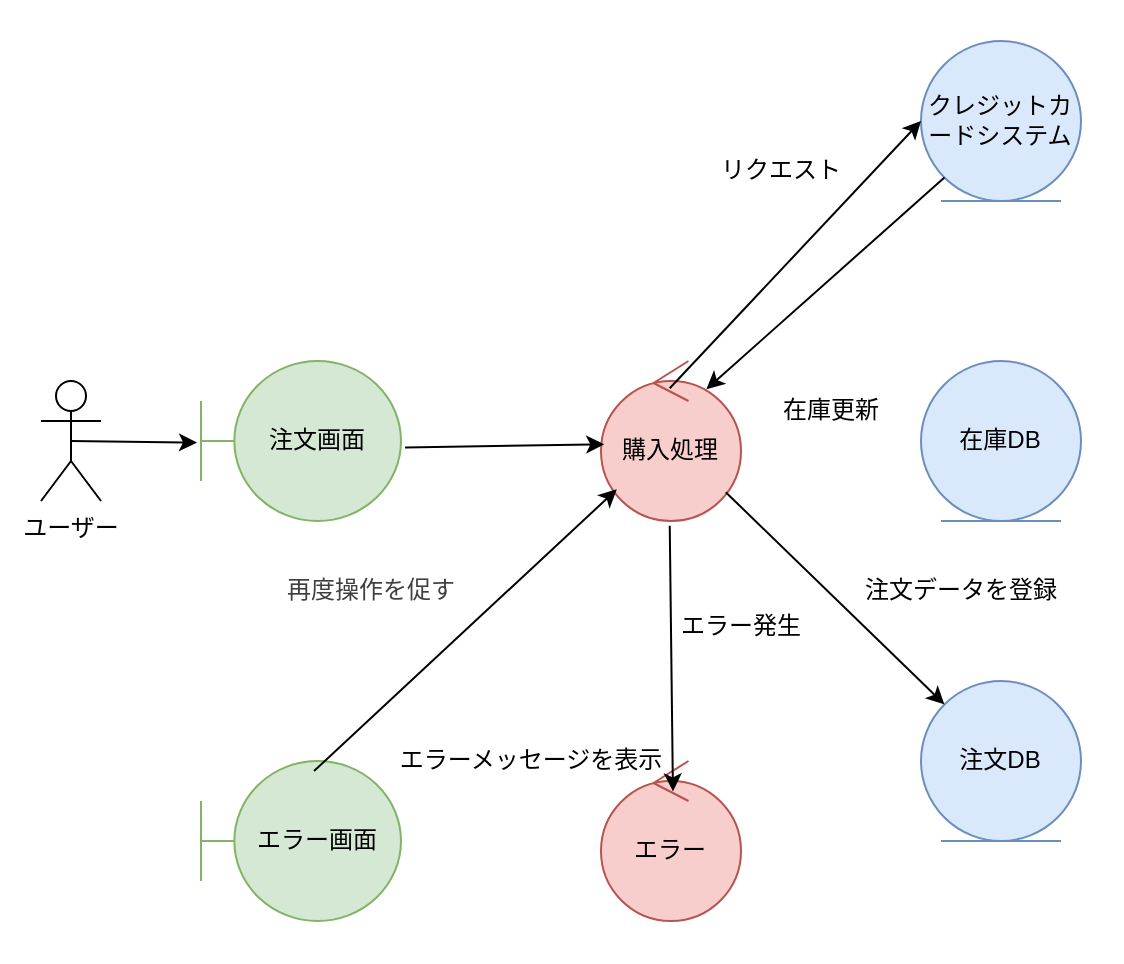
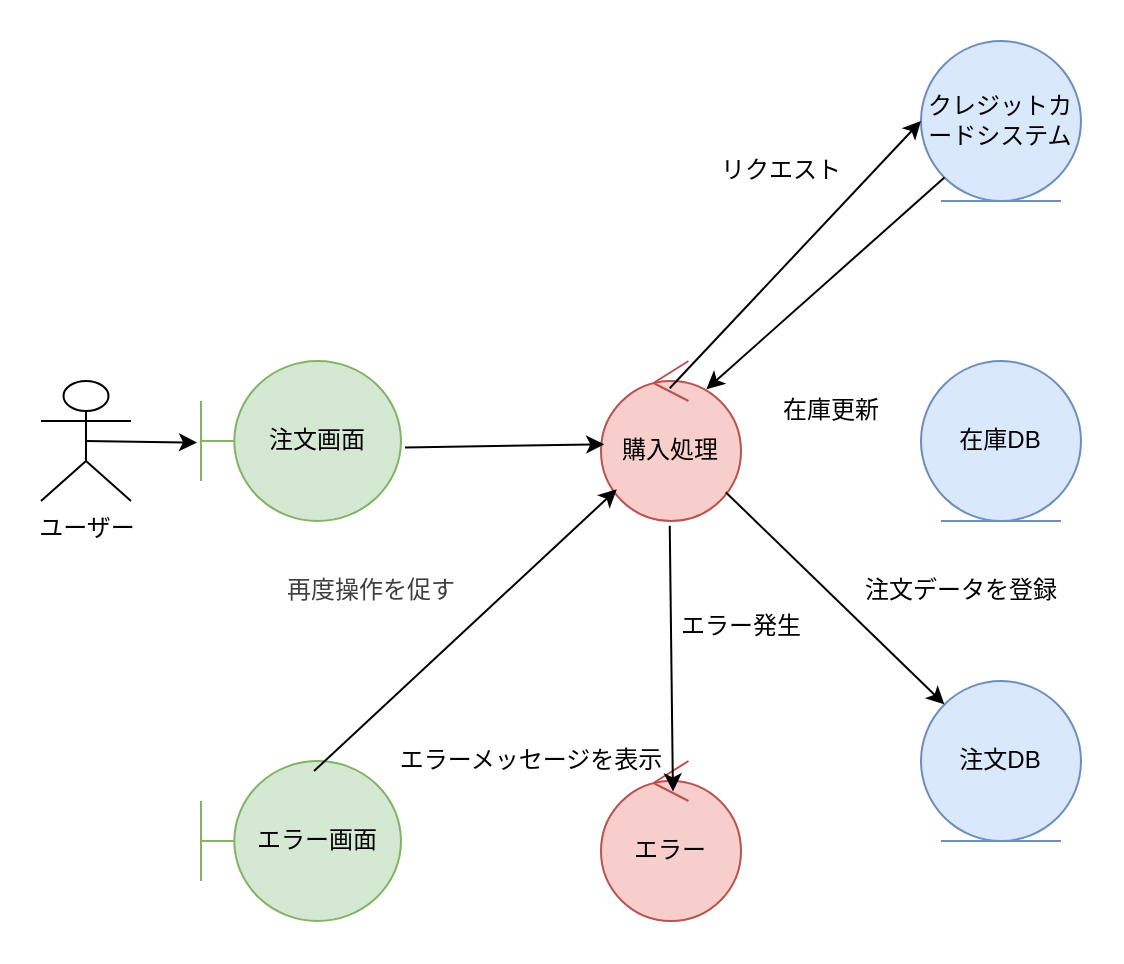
- <mxCell id="2" value="ユーザー" style="shape=umlActor;verticalLabelPosition=bottom;verticalAlign=top;html=1;" vertex="1" parent="1"><mxGeometry x="20" y="190" width="30" height="60" as="geometry" /></mxCell>
+ <mxCell id="2" value="ユーザー" style="shape=umlActor;verticalLabelPosition=bottom;verticalAlign=top;html=1;" vertex="1" parent="1"><mxGeometry x="20" y="190" width="45" height="60" as="geometry" /></mxCell>
